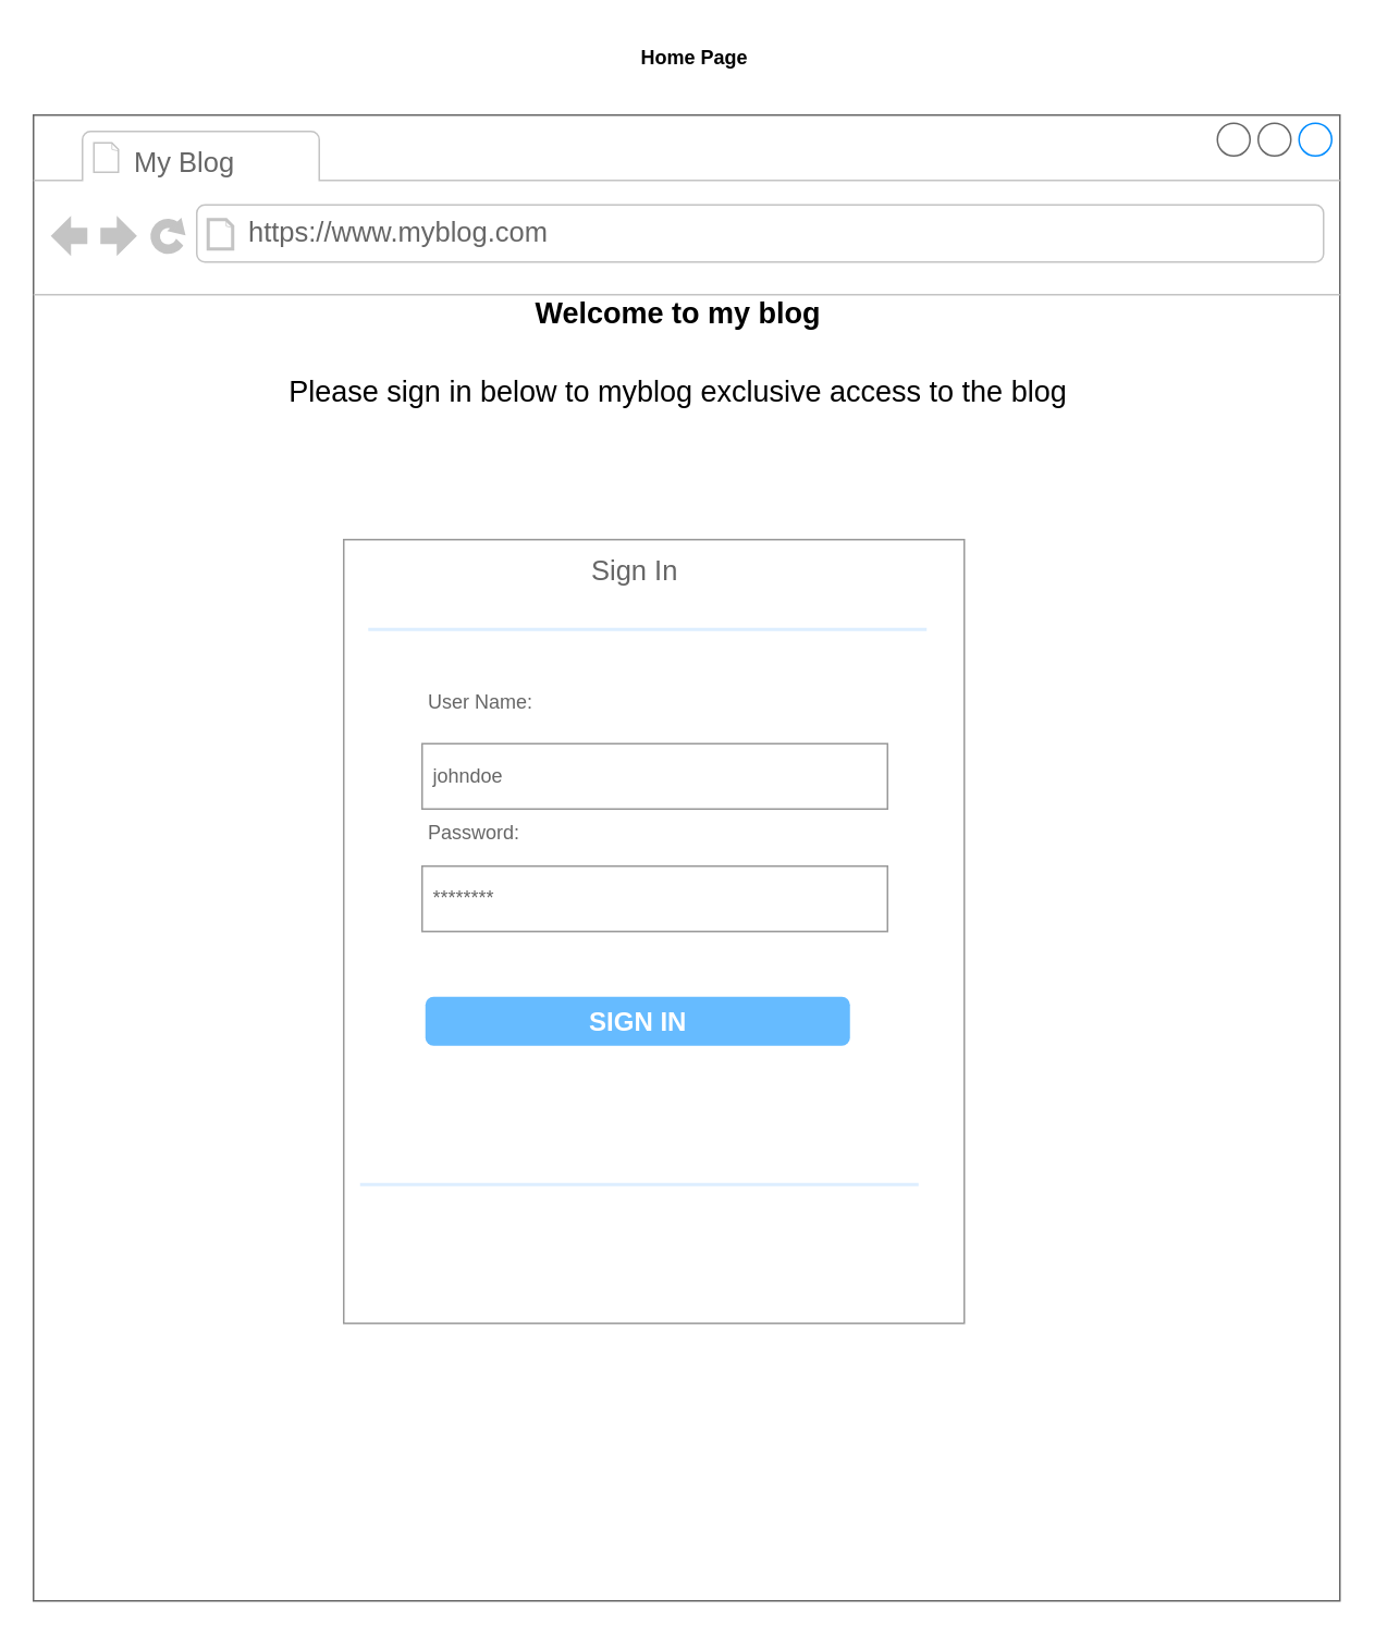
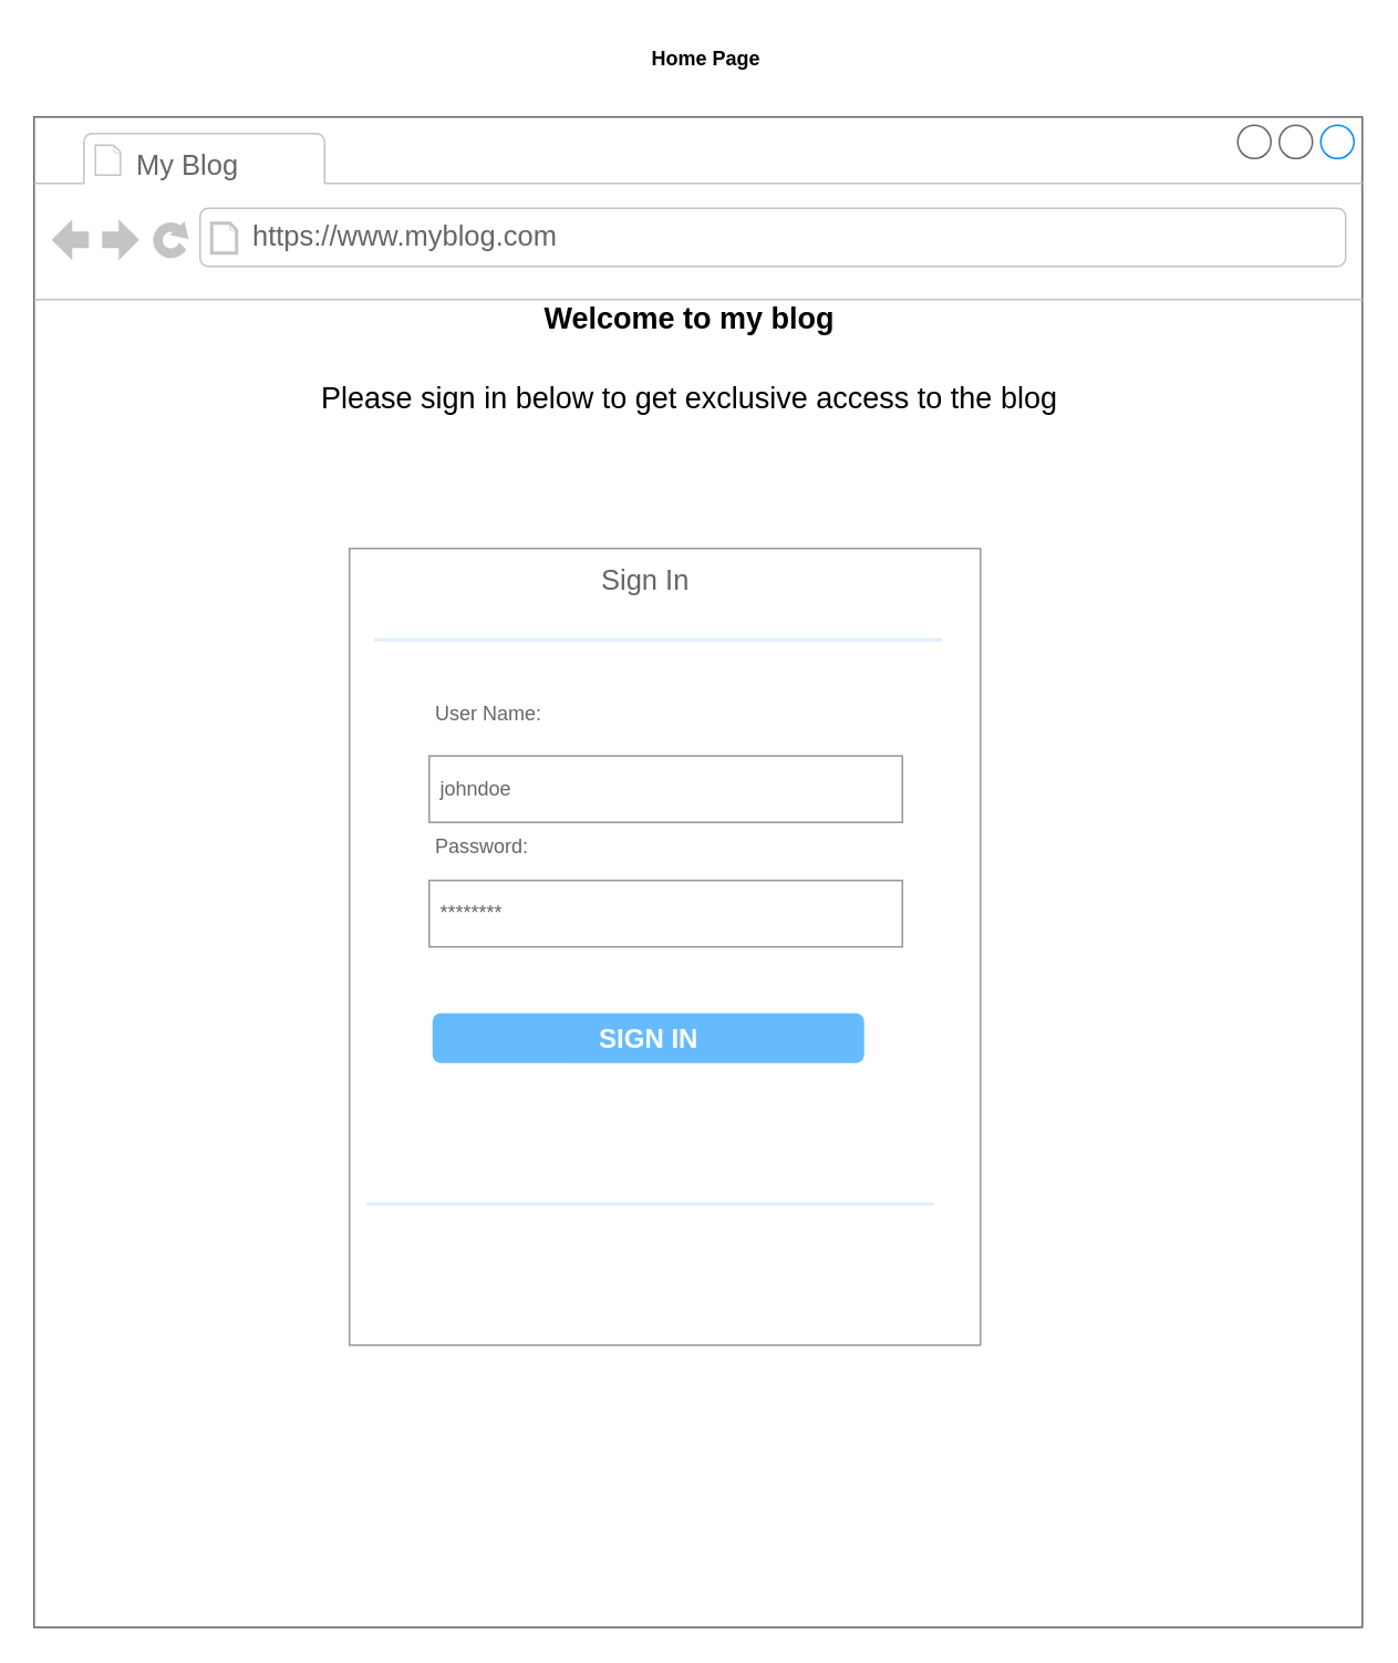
- <mxCell id="5" value="&lt;h1 style=&quot;font-size: 18px&quot;&gt;&lt;font style=&quot;font-size: 18px&quot;&gt;Welcome to my blog&amp;nbsp;&lt;/font&gt;&lt;/h1&gt;&lt;p style=&quot;line-height: 2.1 ; font-size: 18px&quot;&gt;Please sign in below to myblog exclusive access to the blog&amp;nbsp;&lt;/p&gt;" style="text;html=1;strokeColor=none;fillColor=none;spacing=5;spacingTop=-20;whiteSpace=wrap;overflow=hidden;rounded=0;align=center;" vertex="1" parent="2"><mxGeometry y="110" width="795" height="140" as="geometry" /></mxCell>
+ <mxCell id="5" value="&lt;h1 style=&quot;font-size: 18px&quot;&gt;&lt;font style=&quot;font-size: 18px&quot;&gt;Welcome to my blog&amp;nbsp;&lt;/font&gt;&lt;/h1&gt;&lt;p style=&quot;line-height: 2.1 ; font-size: 18px&quot;&gt;Please sign in below to get exclusive access to the blog&amp;nbsp;&lt;/p&gt;" style="text;html=1;strokeColor=none;fillColor=none;spacing=5;spacingTop=-20;whiteSpace=wrap;overflow=hidden;rounded=0;align=center;" vertex="1" parent="2"><mxGeometry y="110" width="795" height="140" as="geometry" /></mxCell>
